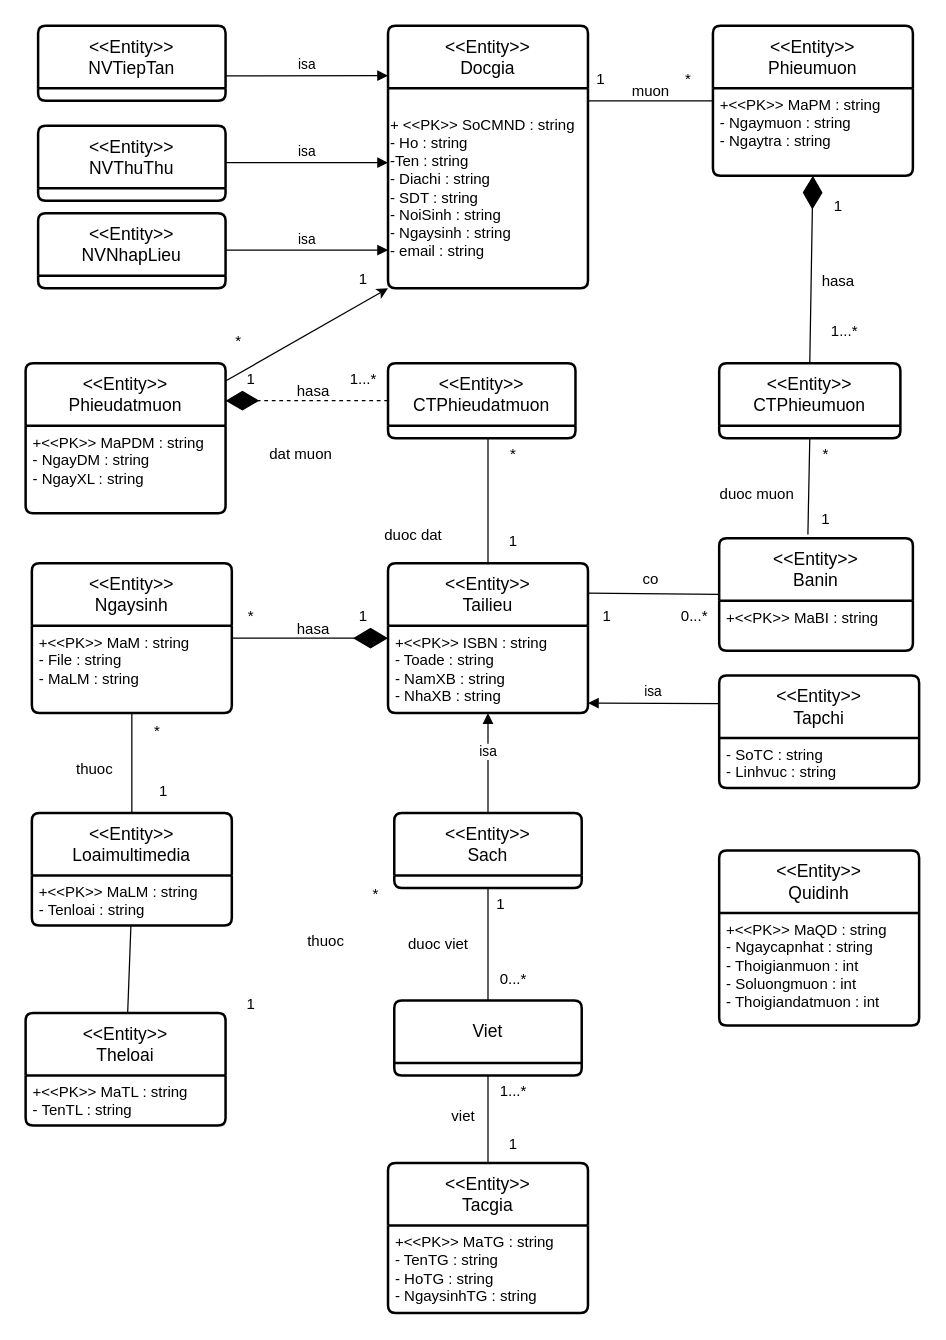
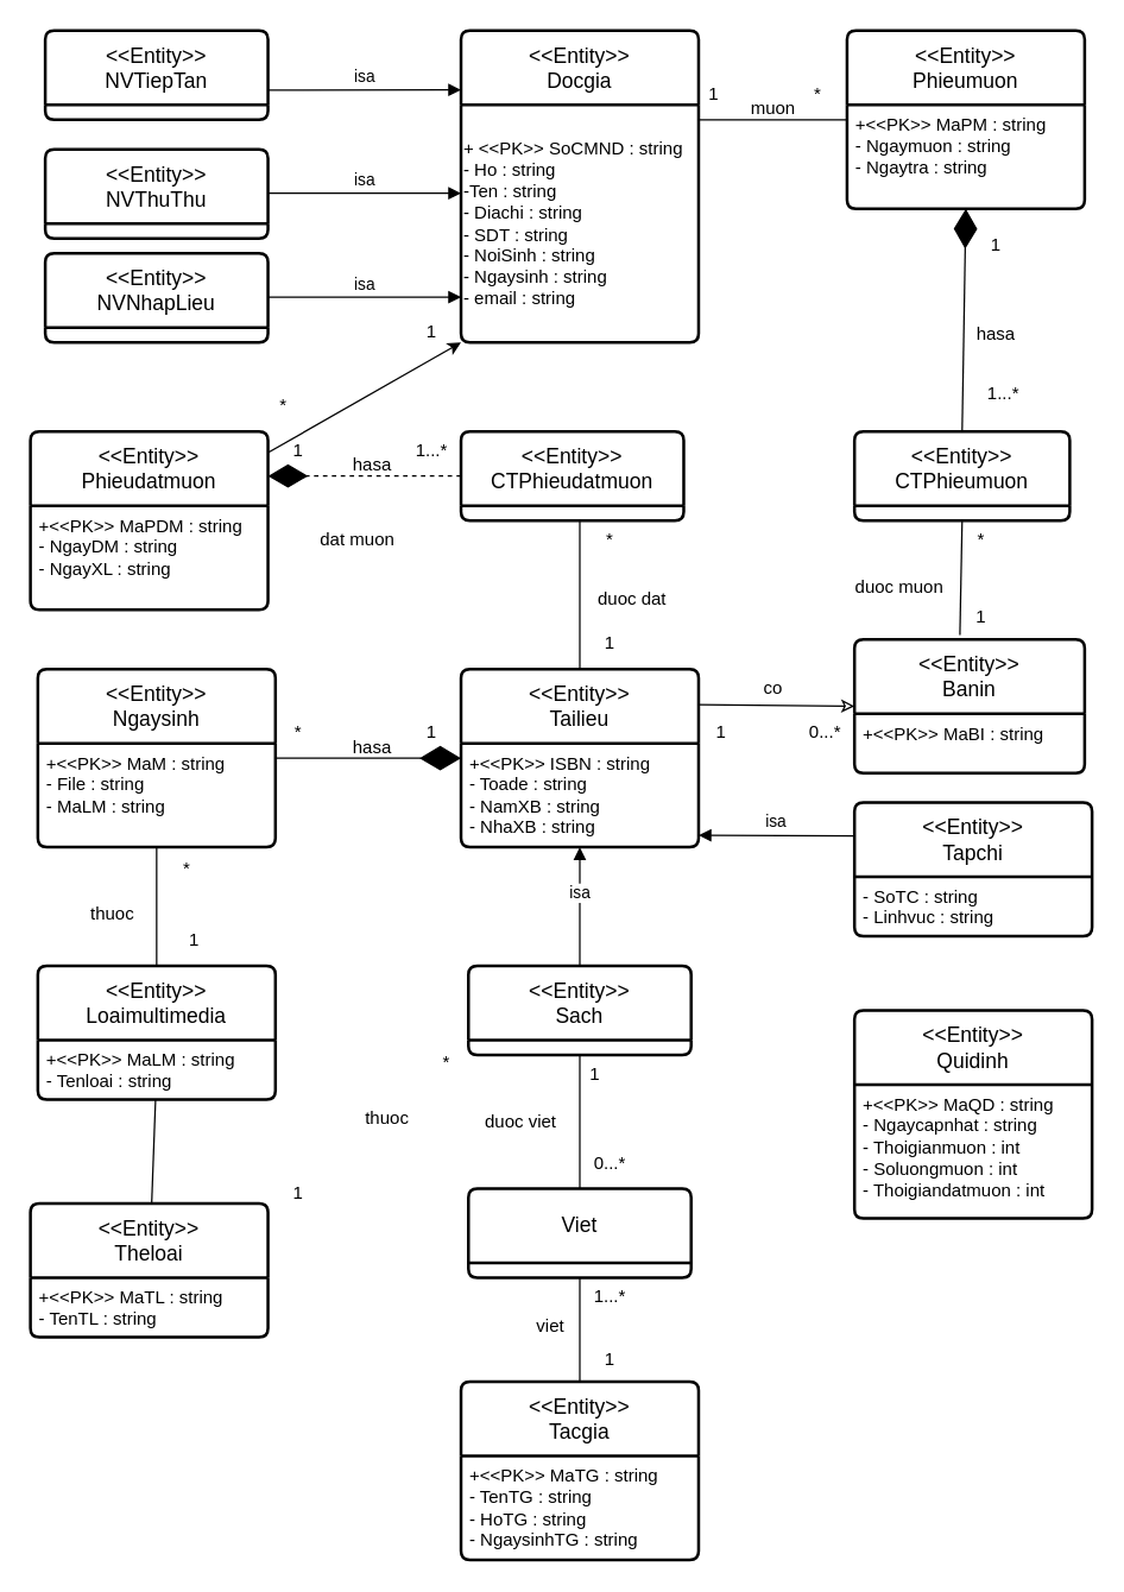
- <mxCell id="73" value="duoc dat" style="text;html=1;align=center;verticalAlign=middle;resizable=0;points=[];autosize=1;strokeColor=none;fillColor=none;" parent="1" vertex="1"><mxGeometry x="295" y="413" width="70" height="30" as="geometry" /></mxCell>
+ <mxCell id="73" value="duoc dat" style="text;html=1;align=center;verticalAlign=middle;resizable=0;points=[];autosize=1;strokeColor=none;fillColor=none;" parent="1" vertex="1"><mxGeometry x="390" y="388" width="70" height="30" as="geometry" /></mxCell>
- <mxCell id="18" style="rounded=0;orthogonalLoop=1;jettySize=auto;html=1;entryX=0;entryY=0.5;entryDx=0;entryDy=0;endArrow=none;endFill=0;exitX=0.994;exitY=0.2;exitDx=0;exitDy=0;exitPerimeter=0;" parent="1" source="20" target="16" edge="1"><mxGeometry relative="1" as="geometry" /></mxCell>
+ <mxCell id="18" style="rounded=0;orthogonalLoop=1;jettySize=auto;html=1;entryX=0;entryY=0.5;entryDx=0;entryDy=0;endArrow=classic;endFill=0;exitX=0.994;exitY=0.2;exitDx=0;exitDy=0;exitPerimeter=0;" parent="1" source="20" target="16" edge="1"><mxGeometry relative="1" as="geometry" /></mxCell>
